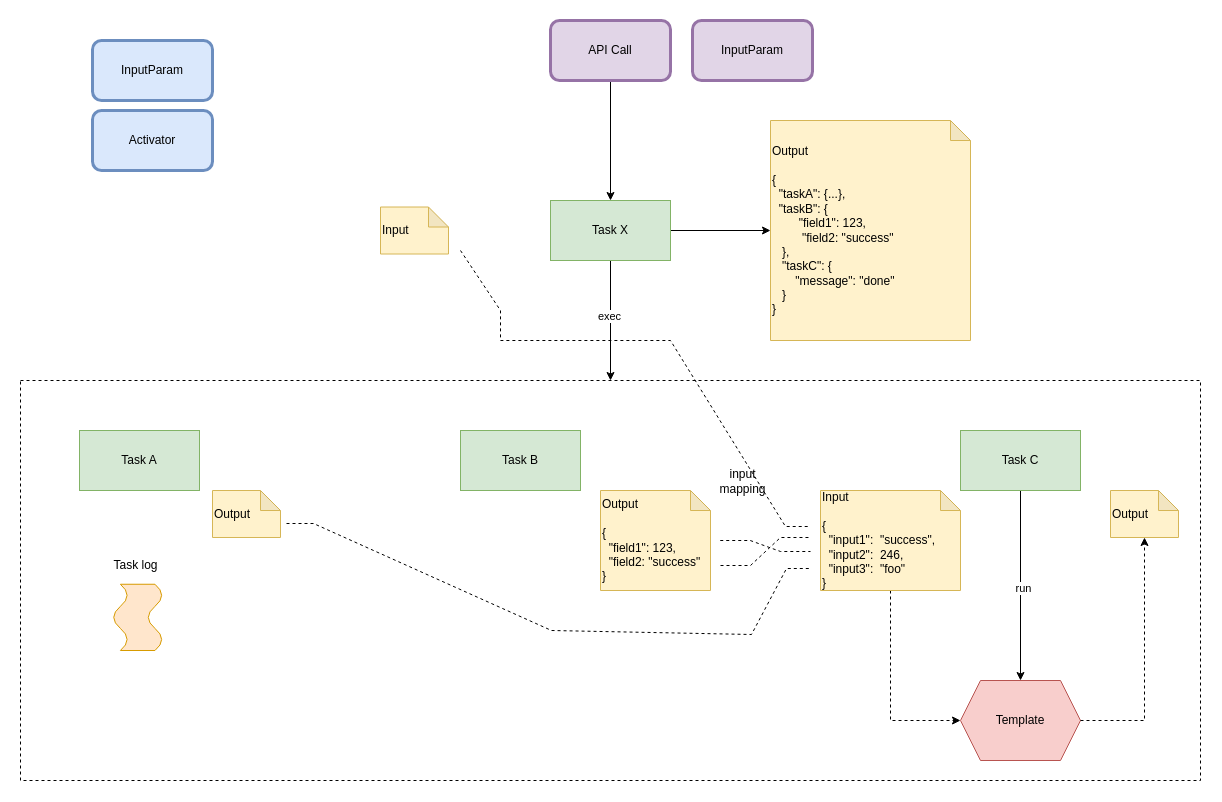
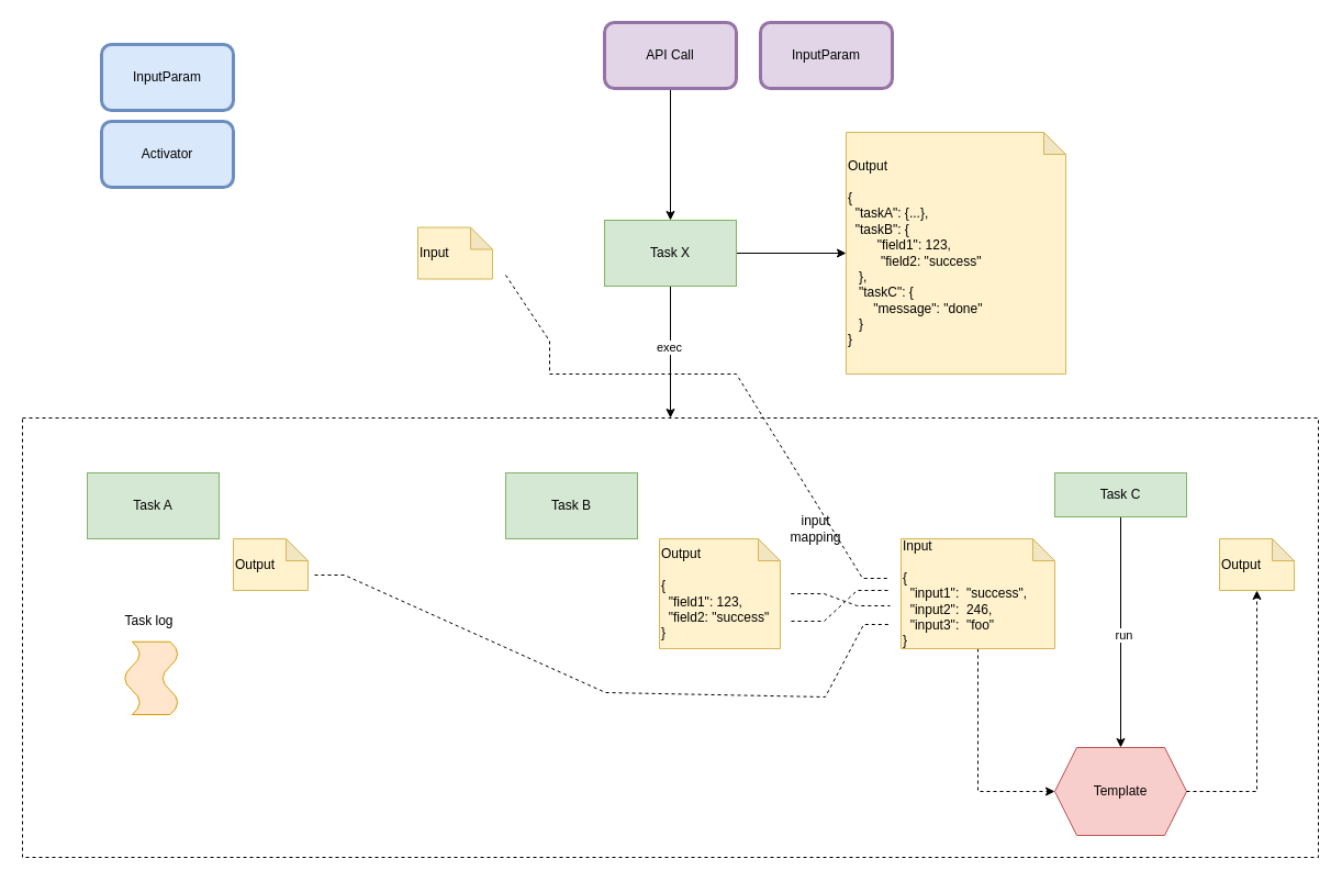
- <mxCell id="5" value="Task C" style="rounded=0;whiteSpace=wrap;html=1;fillColor=#d5e8d4;strokeColor=#82b366;" parent="1" vertex="1"><mxGeometry x="960" y="430" width="120" height="60" as="geometry" /></mxCell>
+ <mxCell id="5" value="Task C" style="rounded=0;whiteSpace=wrap;html=1;fillColor=#d5e8d4;strokeColor=#82b366;" parent="1" vertex="1"><mxGeometry x="960" y="430" width="120" height="40" as="geometry" /></mxCell>
